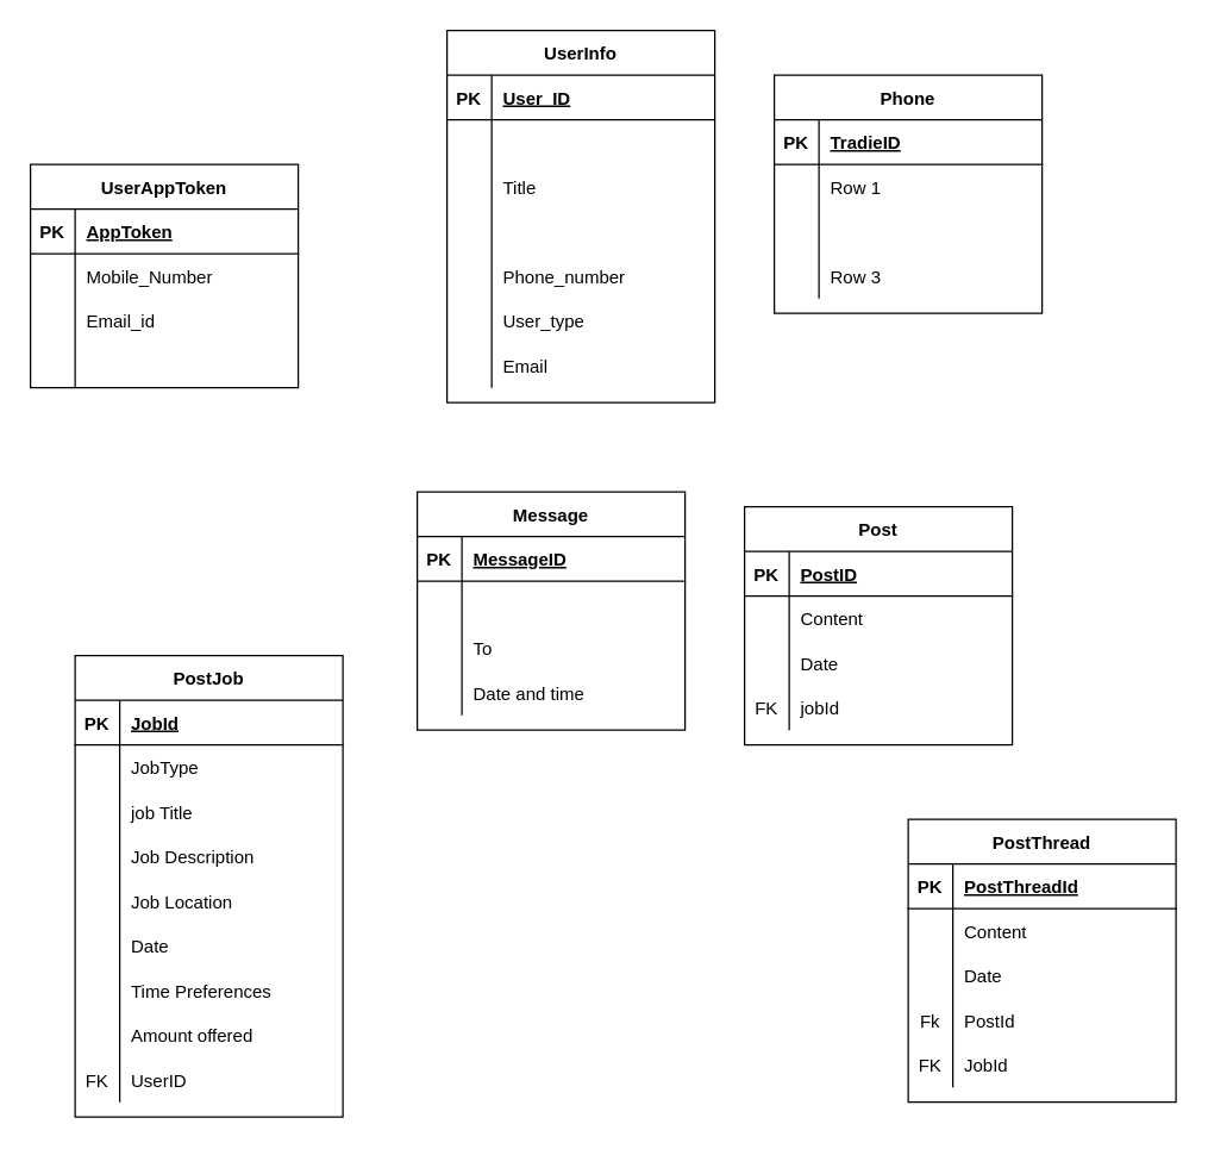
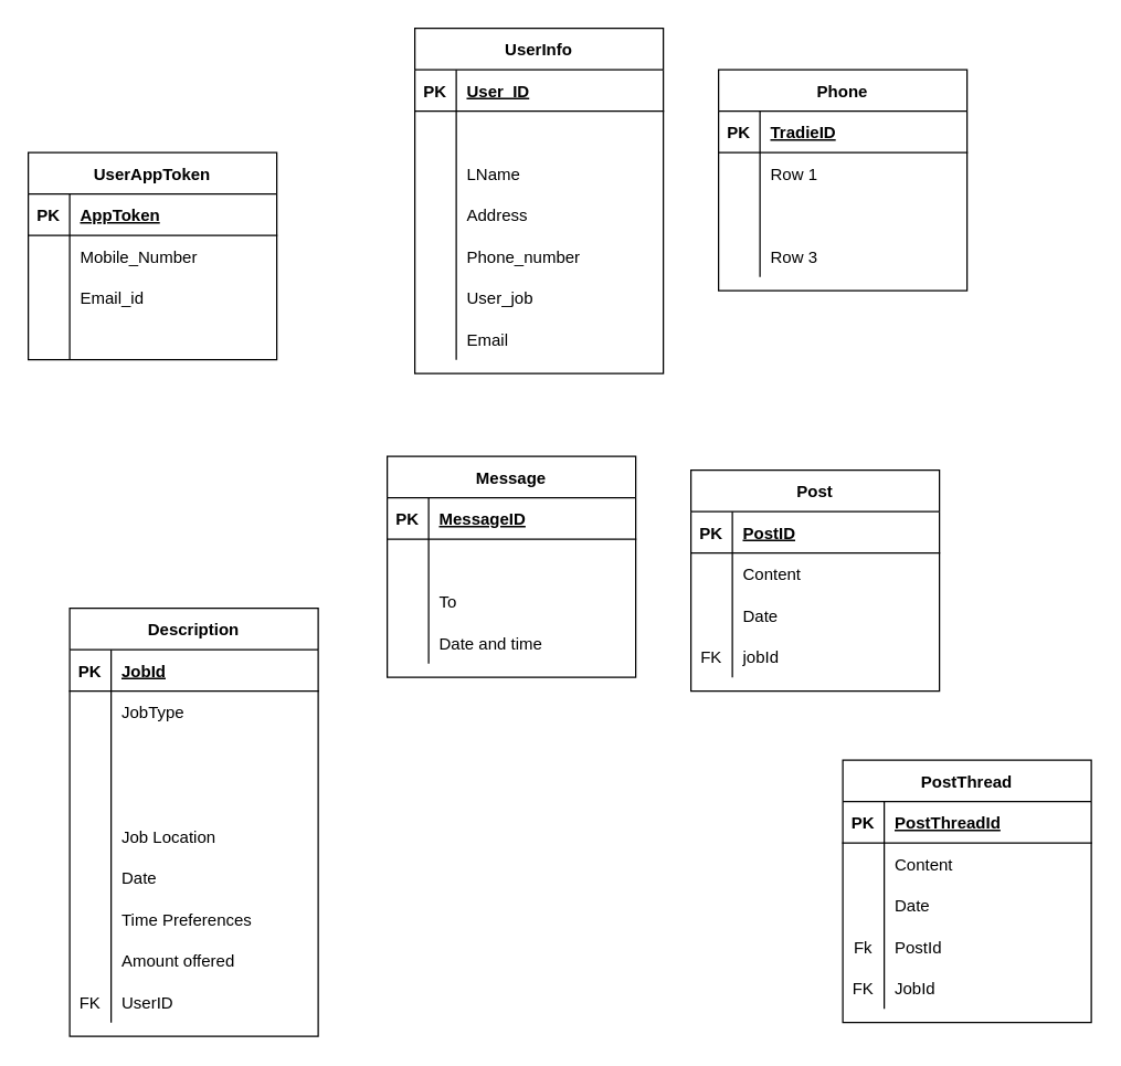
- <mxCell id="23" value="Title" style="shape=partialRectangle;connectable=0;fillColor=none;top=0;left=0;bottom=0;right=0;align=left;spacingLeft=6;overflow=hidden;" parent="21" vertex="1"><mxGeometry x="30" width="150" height="30" as="geometry" /></mxCell>
+ <mxCell id="23" value="LName" style="shape=partialRectangle;connectable=0;fillColor=none;top=0;left=0;bottom=0;right=0;align=left;spacingLeft=6;overflow=hidden;" parent="21" vertex="1"><mxGeometry x="30" width="150" height="30" as="geometry" /></mxCell>
+ <mxCell id="26" value="Address" style="shape=partialRectangle;connectable=0;fillColor=none;top=0;left=0;bottom=0;right=0;align=left;spacingLeft=6;overflow=hidden;" parent="24" vertex="1"><mxGeometry x="30" width="150" height="30" as="geometry" /></mxCell>
- <mxCell id="32" value="User_type" style="shape=partialRectangle;connectable=0;fillColor=none;top=0;left=0;bottom=0;right=0;align=left;spacingLeft=6;overflow=hidden;" parent="30" vertex="1"><mxGeometry x="30" width="150" height="30" as="geometry" /></mxCell>
+ <mxCell id="32" value="User_job" style="shape=partialRectangle;connectable=0;fillColor=none;top=0;left=0;bottom=0;right=0;align=left;spacingLeft=6;overflow=hidden;" parent="30" vertex="1"><mxGeometry x="30" width="150" height="30" as="geometry" /></mxCell>
- <mxCell id="48" value="PostJob" style="shape=table;startSize=30;container=1;collapsible=1;childLayout=tableLayout;fixedRows=1;rowLines=0;fontStyle=1;align=center;resizeLast=1;" vertex="1" parent="1"><mxGeometry x="50" y="440" width="180" height="310" as="geometry" /></mxCell>
+ <mxCell id="48" value="Description" style="shape=table;startSize=30;container=1;collapsible=1;childLayout=tableLayout;fixedRows=1;rowLines=0;fontStyle=1;align=center;resizeLast=1;" vertex="1" parent="1"><mxGeometry x="50" y="440" width="180" height="310" as="geometry" /></mxCell>
- <mxCell id="57" value="job Title" style="shape=partialRectangle;connectable=0;fillColor=none;top=0;left=0;bottom=0;right=0;align=left;spacingLeft=6;overflow=hidden;" vertex="1" parent="55"><mxGeometry x="30" width="150" height="30" as="geometry" /></mxCell>
- <mxCell id="60" value="Job Description" style="shape=partialRectangle;connectable=0;fillColor=none;top=0;left=0;bottom=0;right=0;align=left;spacingLeft=6;overflow=hidden;" vertex="1" parent="58"><mxGeometry x="30" width="150" height="30" as="geometry" /></mxCell>
